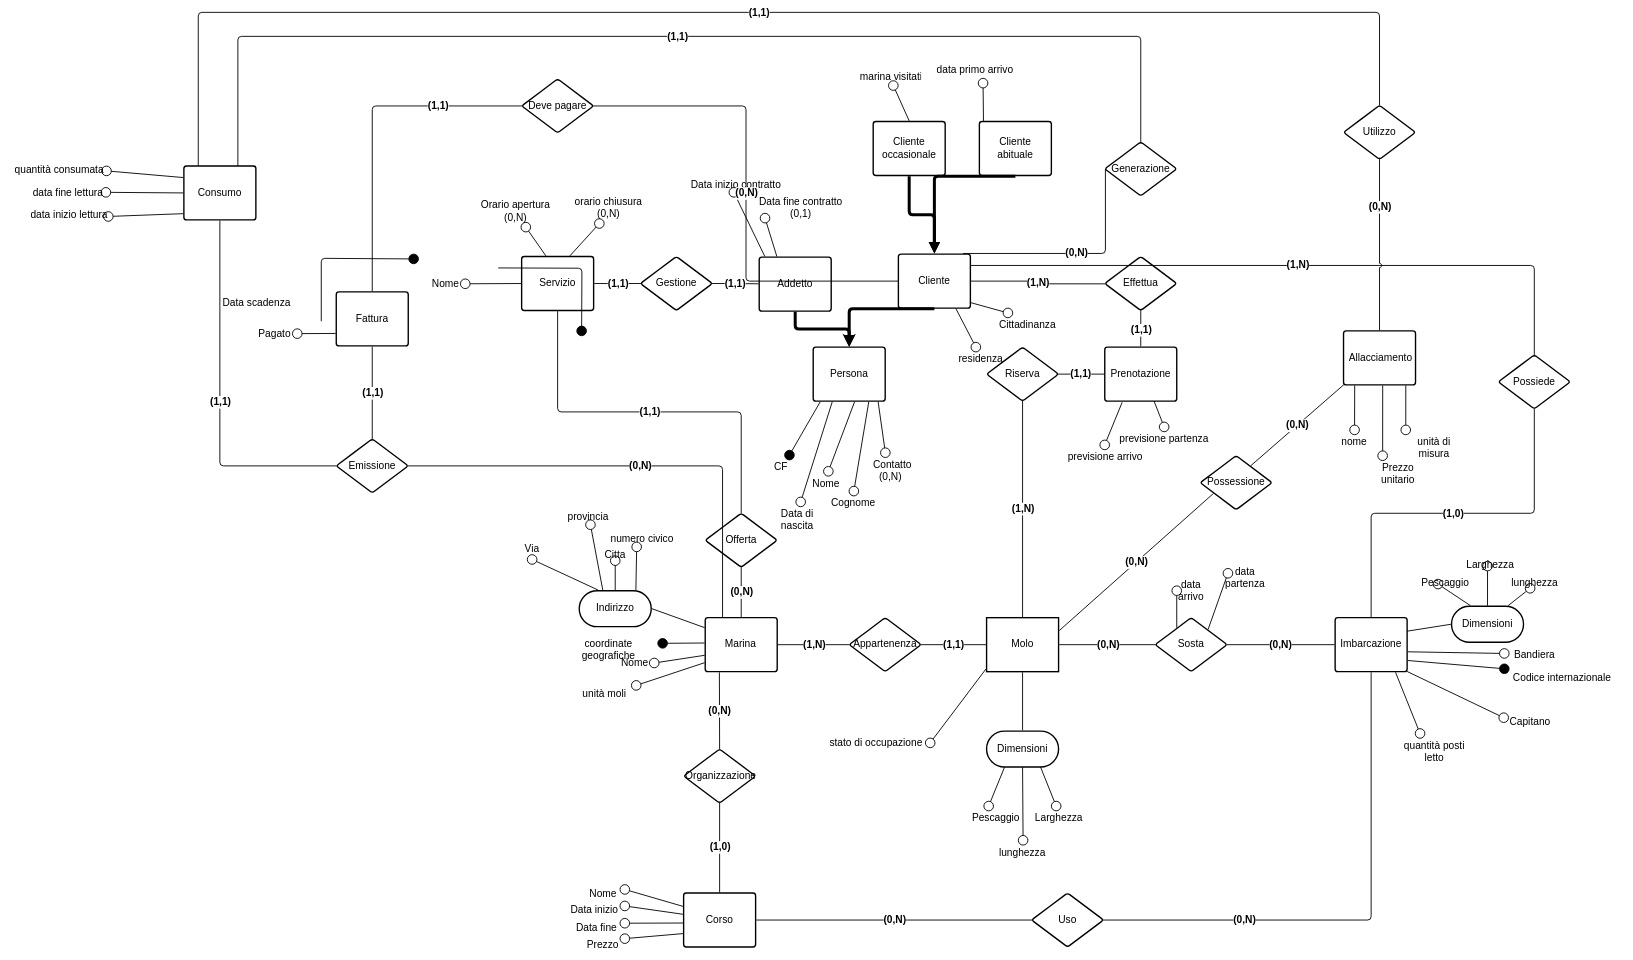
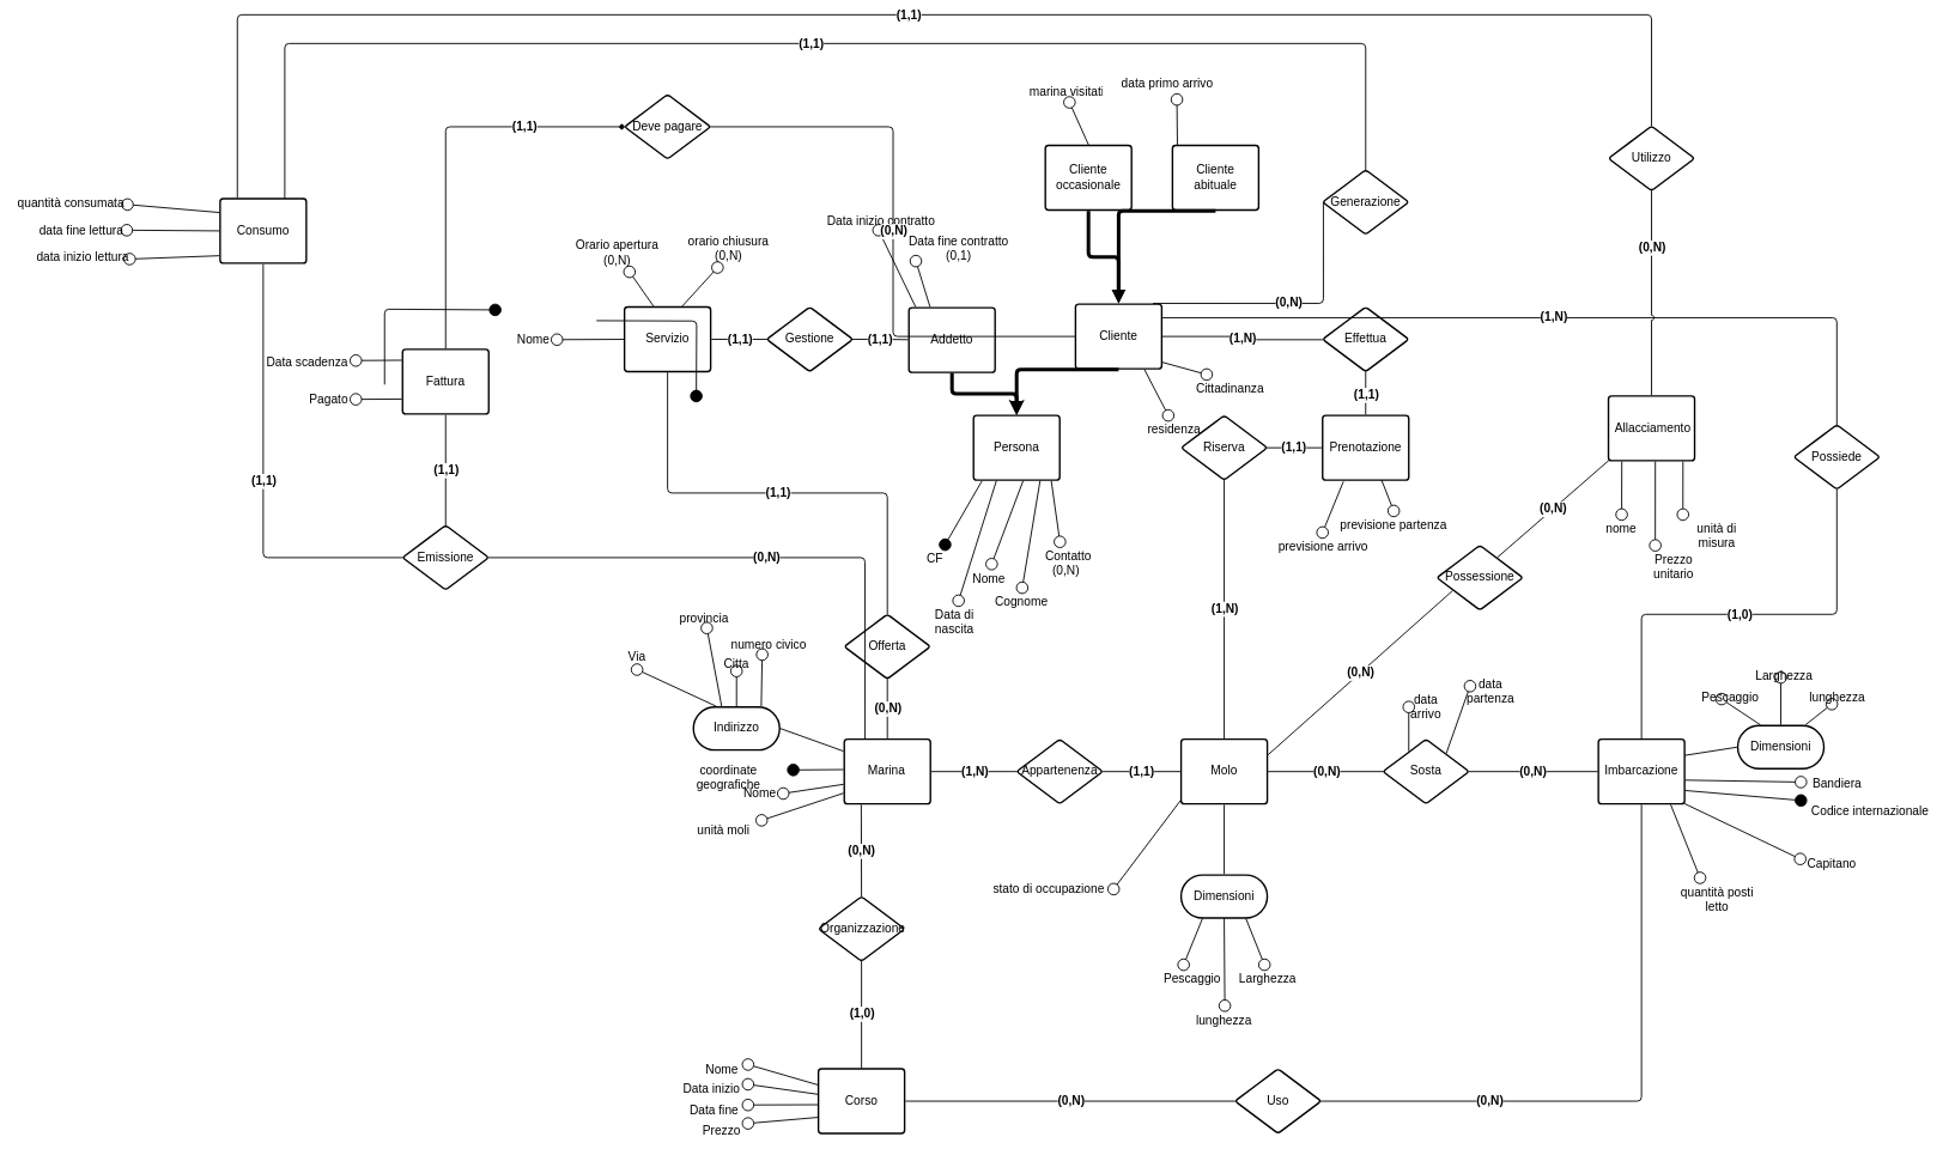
- <mxCell id="171" value="" style="html=1;jettySize=18;whiteSpace=wrap;fontSize=17;strokeColor=#000000;strokeWidth=1.5;rounded=1;arcSize=12;edgeStyle=orthogonalEdgeStyle;startArrow=none;endArrow=none;exitX=0.5;exitY=-0.012;exitPerimeter=0;entryX=0.009;entryY=0.5;entryPerimeter=0;" parent="1" source="164" target="170" edge="1"><mxGeometry width="100" height="100" relative="1" as="geometry"><Array as="points"><mxPoint x="620" y="176" /></Array></mxGeometry></mxCell>
+ <mxCell id="171" value="" style="html=1;jettySize=18;whiteSpace=wrap;fontSize=17;strokeColor=#000000;strokeWidth=1.5;rounded=1;arcSize=12;edgeStyle=orthogonalEdgeStyle;startArrow=none;endArrow=diamond;exitX=0.5;exitY=-0.012;exitPerimeter=0;entryX=0.009;entryY=0.5;entryPerimeter=0;" parent="1" source="164" target="170" edge="1"><mxGeometry width="100" height="100" relative="1" as="geometry"><Array as="points"><mxPoint x="620" y="176" /></Array></mxGeometry></mxCell>
+ <mxCell id="189" value="" style="html=1;jettySize=18;whiteSpace=wrap;fontSize=17;strokeColor=#000000;strokeWidth=1.5;rounded=1;arcSize=12;startArrow=none;endArrow=oval;endFill=0;endSize=16;exitX=-0.009;exitY=0.168;exitPerimeter=0;" parent="1" source="164" target="186" edge="1"><mxGeometry width="100" height="100" relative="1" as="geometry" /></mxCell>
- <mxCell id="41" value="Molo" style="html=1;overflow=block;blockSpacing=1;whiteSpace=wrap;fontSize=17;fontColor=#000000;spacing=9;strokeColor=#000000;strokeOpacity=100;absoluteArcSize=1;arcSize=9;strokeWidth=2.3;rounded=0;" parent="1" vertex="1"><mxGeometry x="1644" y="1029" width="120" height="90" as="geometry" /></mxCell>
+ <mxCell id="41" value="Molo" style="html=1;overflow=block;blockSpacing=1;whiteSpace=wrap;fontSize=17;fontColor=#000000;spacing=9;strokeColor=#000000;strokeOpacity=100;rounded=1;absoluteArcSize=1;arcSize=9;strokeWidth=2.3;" parent="1" vertex="1"><mxGeometry x="1644" y="1029" width="120" height="90" as="geometry" /></mxCell>
